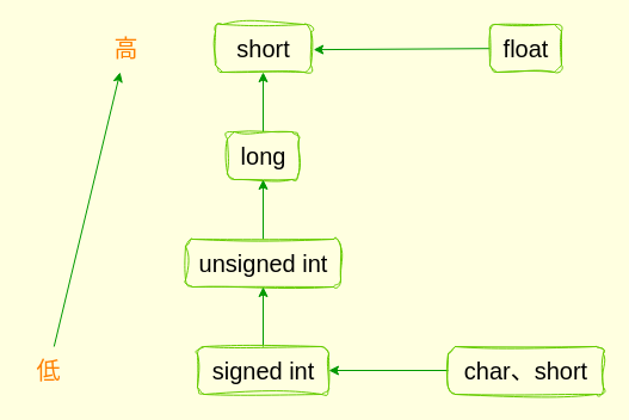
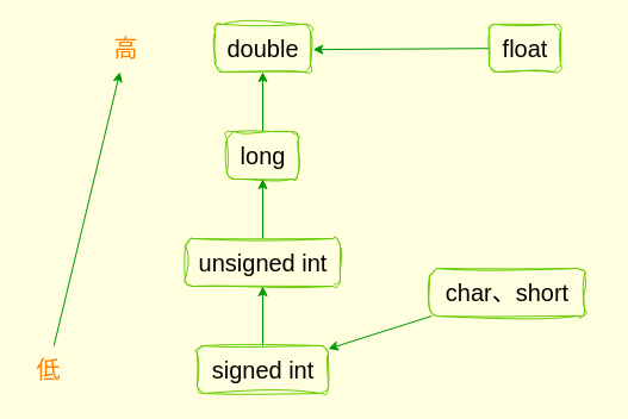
- <mxCell id="2" value="short" style="text;html=1;align=center;verticalAlign=middle;resizable=0;points=[];autosize=1;strokeColor=#66CC00;fillColor=none;sketch=1;curveFitting=1;jiggle=2;rounded=1;fontSize=20;fontColor=#000000;" vertex="1" parent="1"><mxGeometry x="180" y="20" width="80" height="40" as="geometry" /></mxCell>
+ <mxCell id="2" value="double" style="text;html=1;align=center;verticalAlign=middle;resizable=0;points=[];autosize=1;strokeColor=#66CC00;fillColor=none;sketch=1;curveFitting=1;jiggle=2;rounded=1;fontSize=20;fontColor=#000000;" vertex="1" parent="1"><mxGeometry x="180" y="20" width="80" height="40" as="geometry" /></mxCell>
- <mxCell id="12" value="char、short" style="text;html=1;align=center;verticalAlign=middle;resizable=0;points=[];autosize=1;strokeColor=#66CC00;fillColor=none;fontSize=20;fontColor=#000000;rounded=1;sketch=1;curveFitting=1;jiggle=2;" vertex="1" parent="1"><mxGeometry x="375" y="290" width="130" height="40" as="geometry" /></mxCell>
+ <mxCell id="12" value="char、short" style="text;html=1;align=center;verticalAlign=middle;resizable=0;points=[];autosize=1;strokeColor=#66CC00;fillColor=none;fontSize=20;fontColor=#000000;rounded=1;sketch=1;curveFitting=1;jiggle=2;" vertex="1" parent="1"><mxGeometry x="360" y="225" width="130" height="40" as="geometry" /></mxCell>
